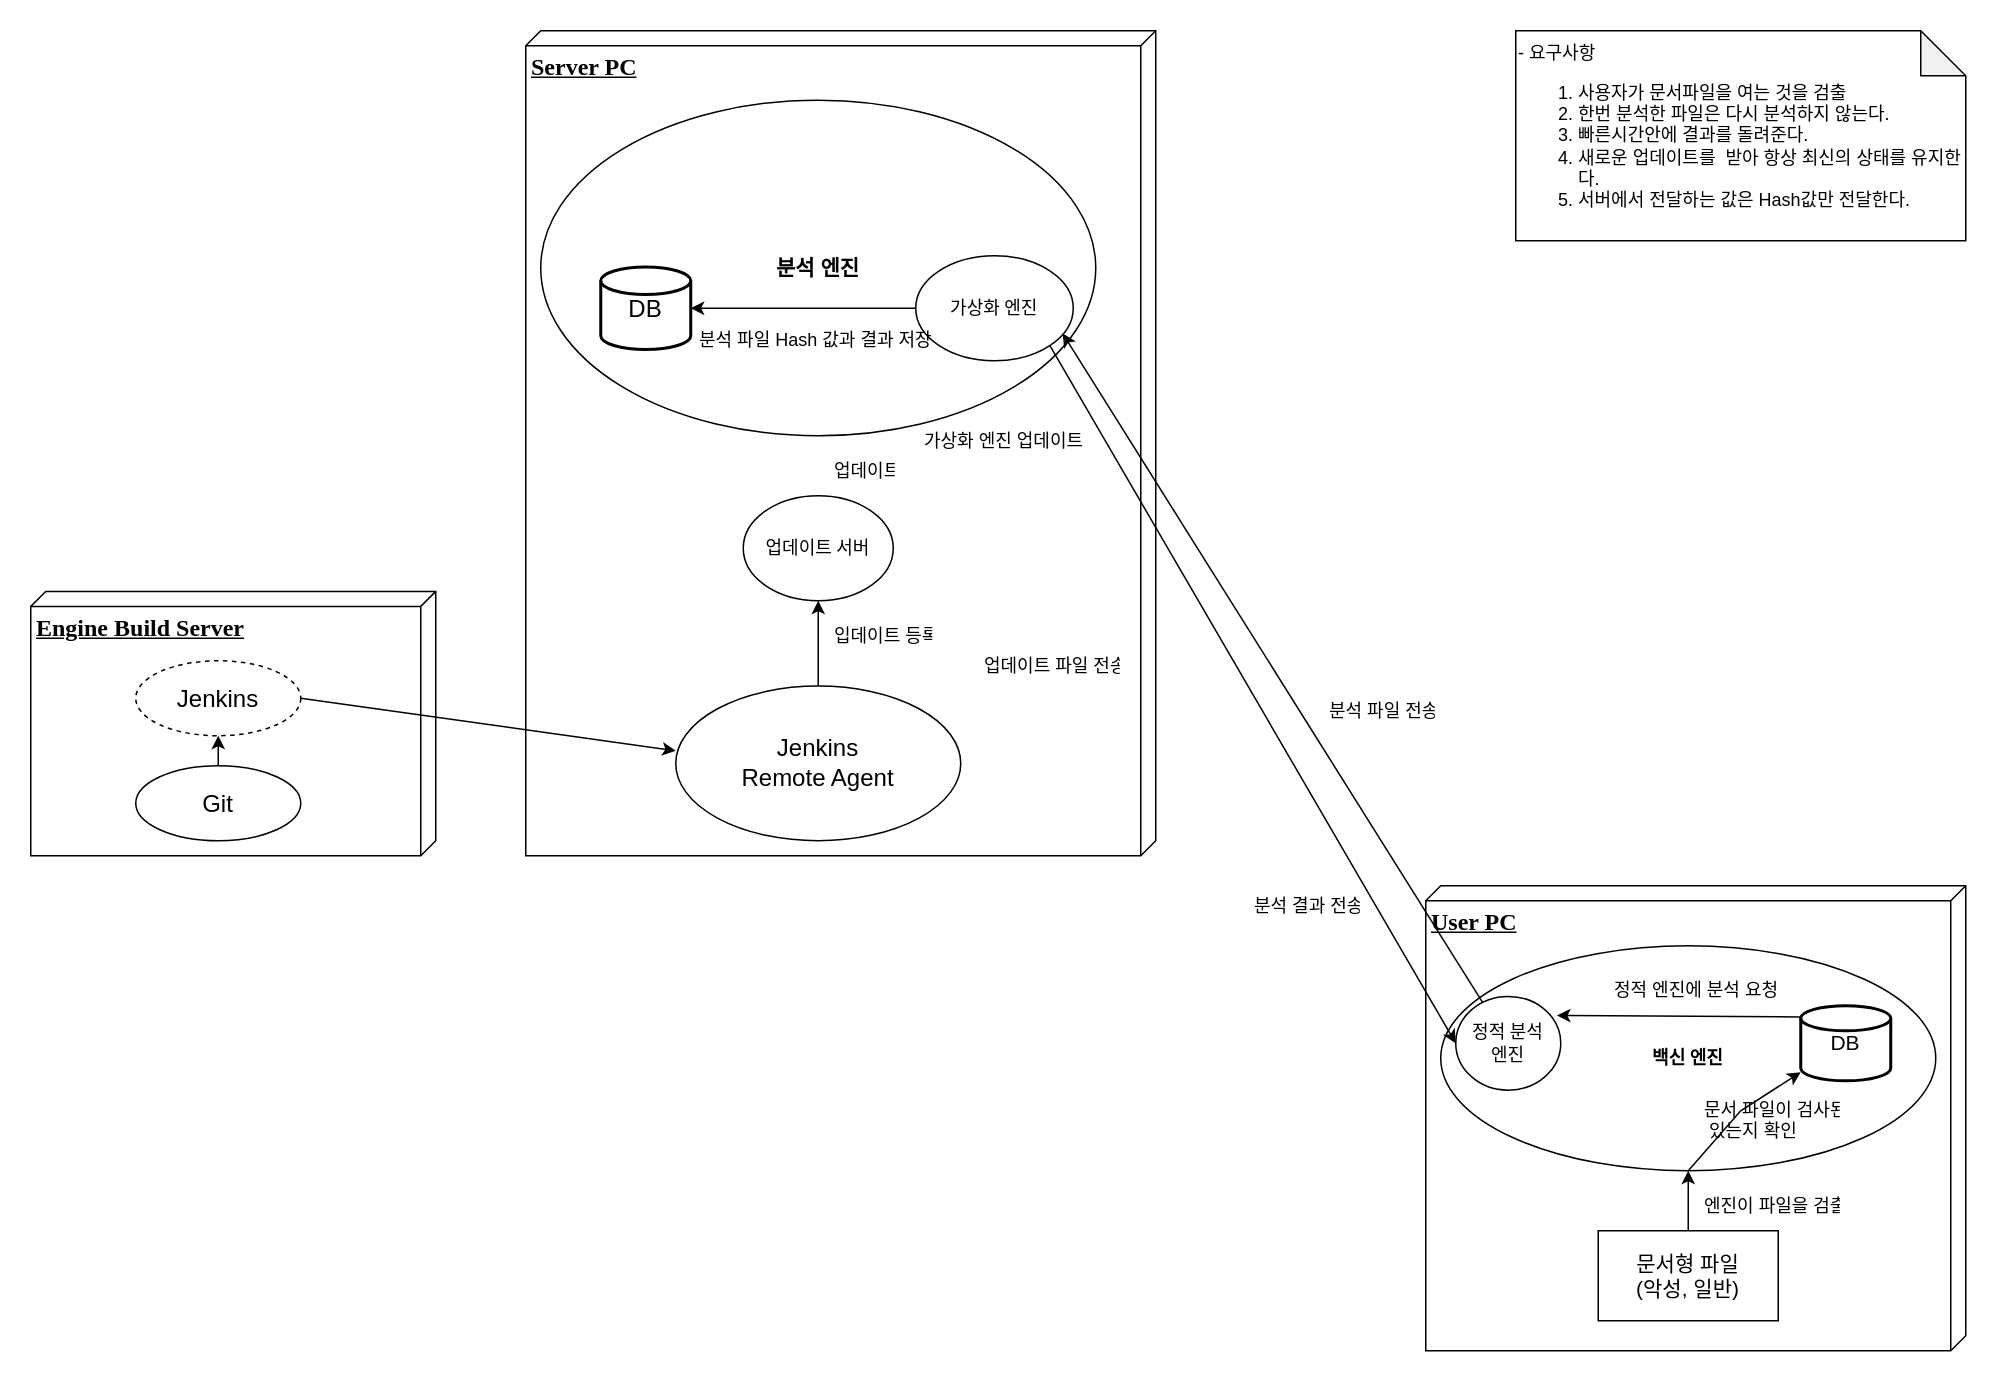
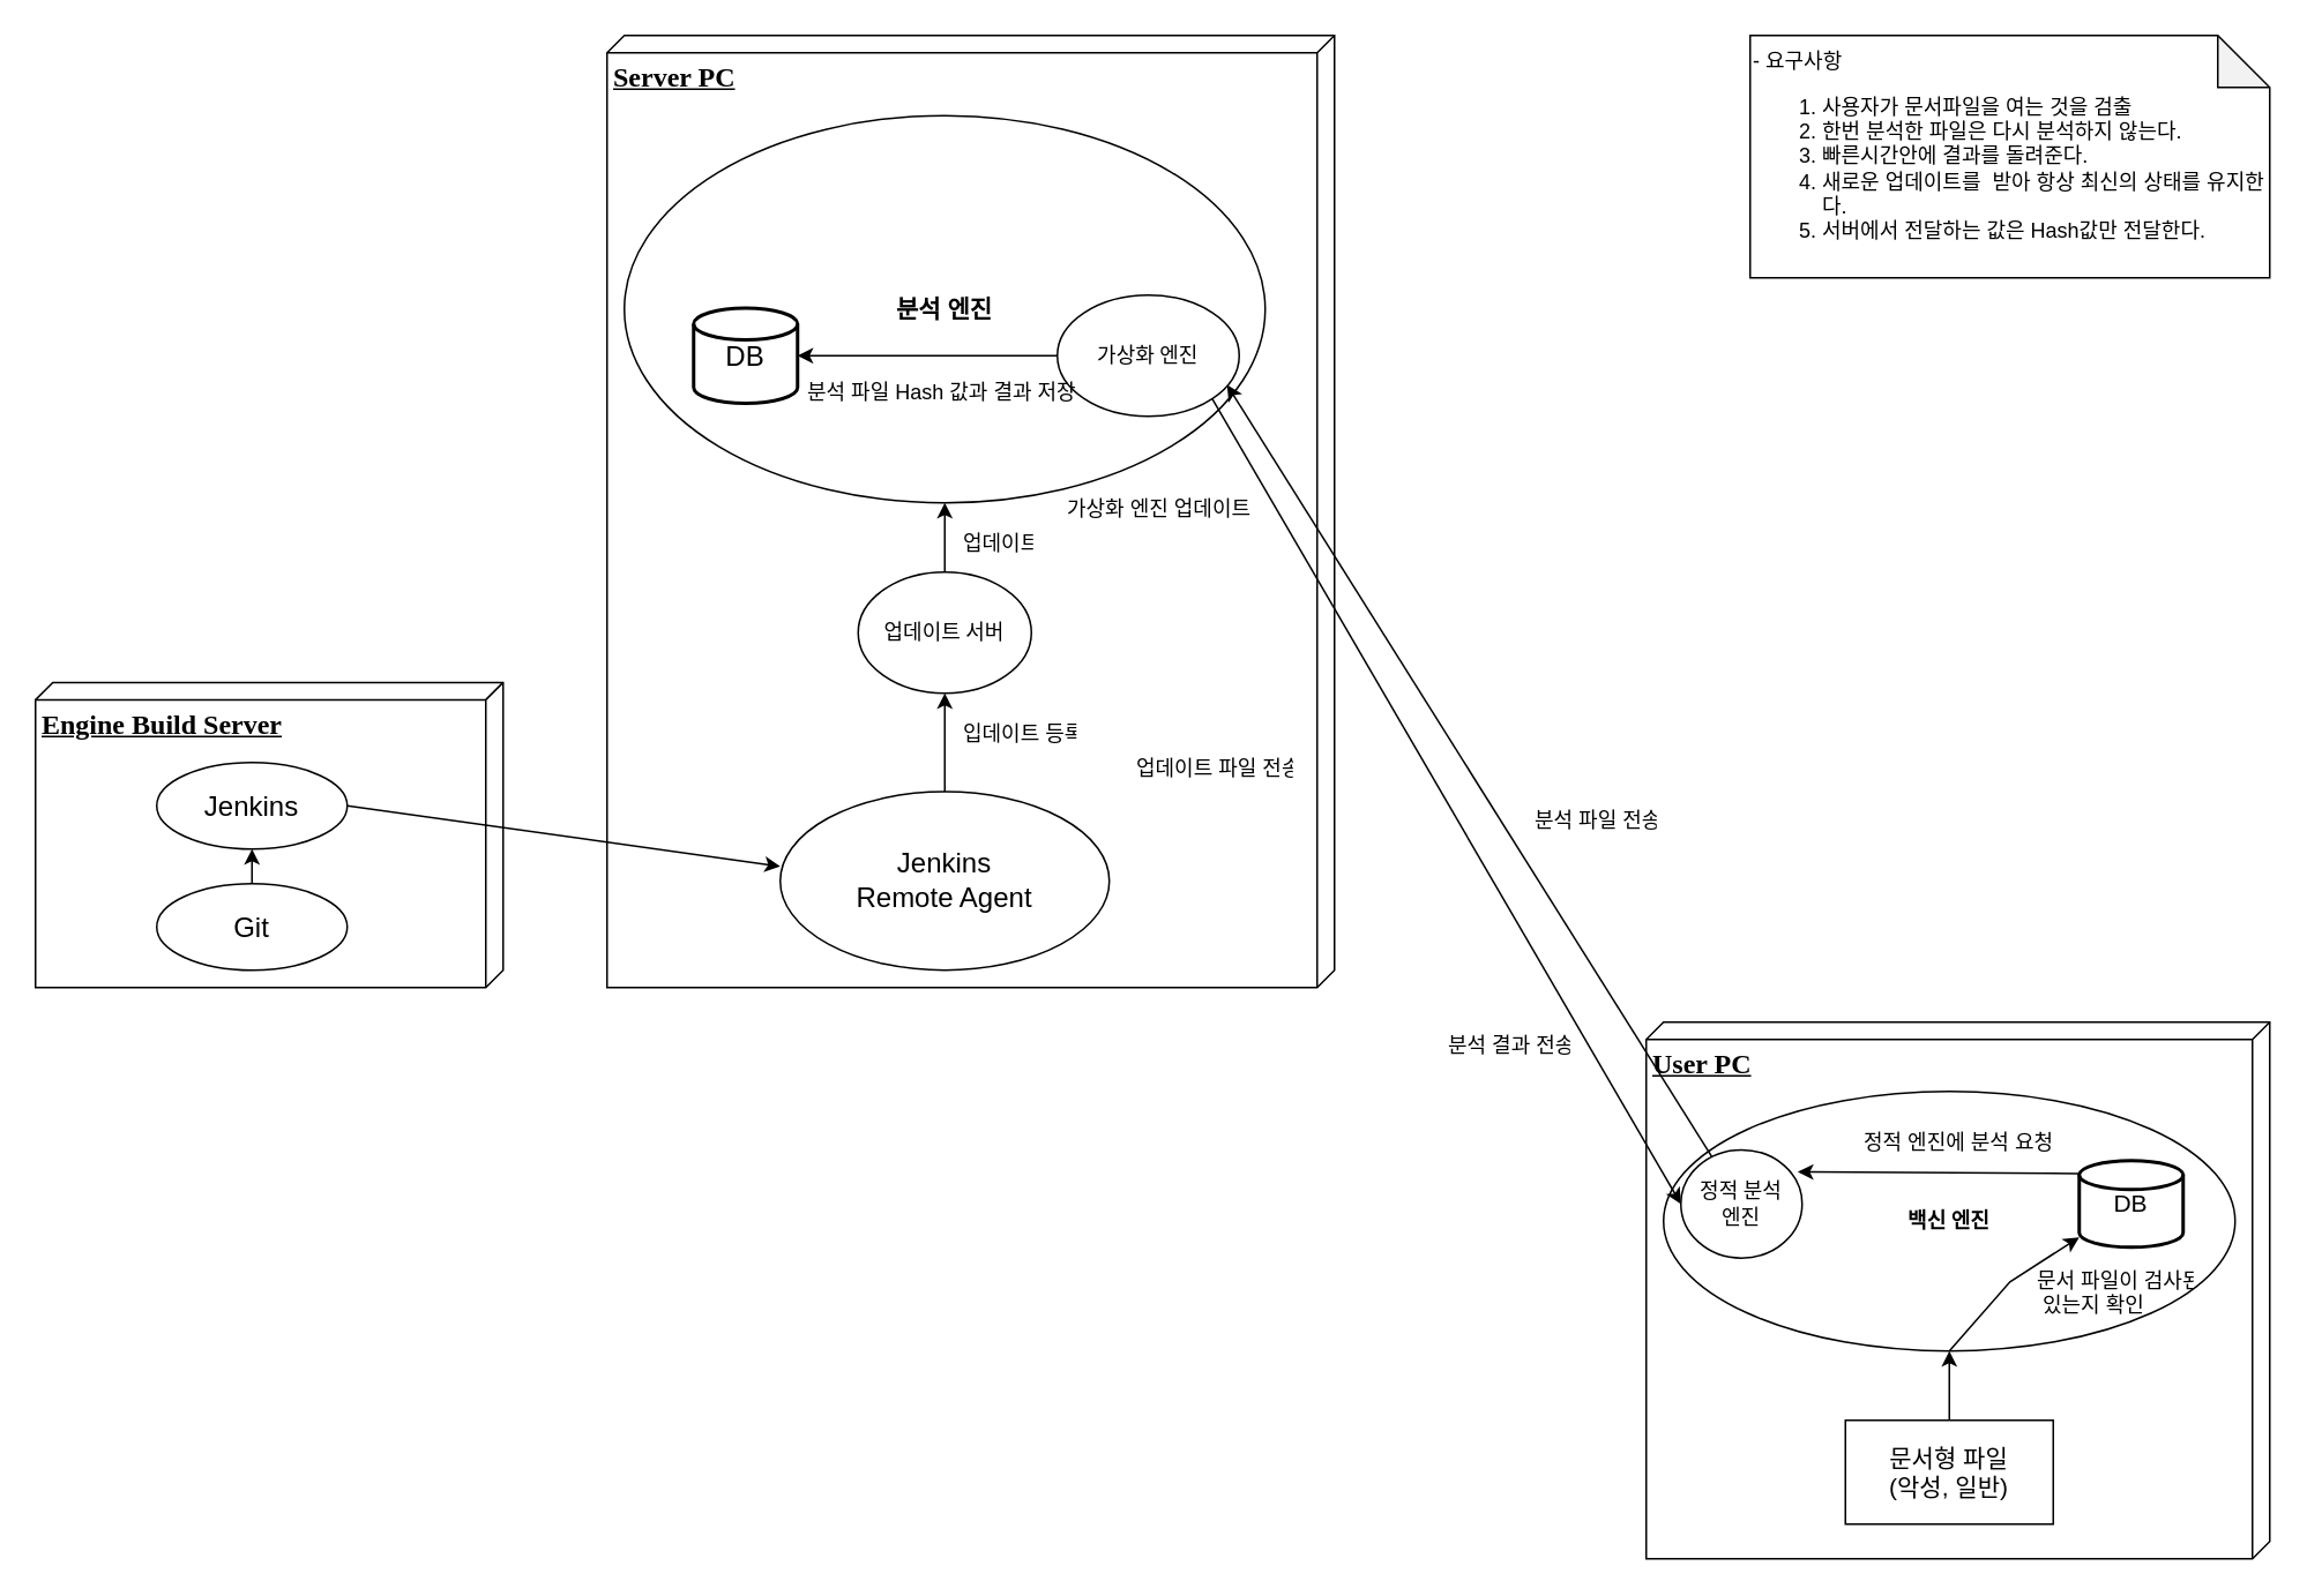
+ <mxCell id="35" value="" style="endArrow=classic;html=1;rounded=0;fontSize=16;entryX=0.5;entryY=1;entryDx=0;entryDy=0;exitX=0.5;exitY=0;exitDx=0;exitDy=0;" edge="1" parent="1" source="18" target="16"><mxGeometry width="50" height="50" relative="1" as="geometry"><mxPoint x="660" y="530" as="sourcePoint" /><mxPoint x="710" y="480" as="targetPoint" /></mxGeometry></mxCell>
- <mxCell id="24" value="Jenkins" style="ellipse;whiteSpace=wrap;html=1;fontSize=16;dashed=1;" parent="1" vertex="1"><mxGeometry x="90" y="440" width="110" height="50" as="geometry" /></mxCell>
+ <mxCell id="24" value="Jenkins" style="ellipse;whiteSpace=wrap;html=1;fontSize=16;" parent="1" vertex="1"><mxGeometry x="90" y="440" width="110" height="50" as="geometry" /></mxCell>
- <mxCell id="13" value="문서 파일이 검사된적&#10; 있는지 확인&#10;" style="text;strokeColor=none;fillColor=none;spacingLeft=4;spacingRight=4;overflow=hidden;rotatable=0;points=[[0,0.5],[1,0.5]];portConstraint=eastwest;fontSize=12;" parent="1" vertex="1"><mxGeometry x="1130" y="726.25" width="100" height="33.75" as="geometry" /></mxCell>
+ <mxCell id="13" value="문서 파일이 검사된적&#10; 있는지 확인&#10;" style="text;strokeColor=none;fillColor=none;spacingLeft=4;spacingRight=4;overflow=hidden;rotatable=0;points=[[0,0.5],[1,0.5]];portConstraint=eastwest;fontSize=12;" parent="1" vertex="1"><mxGeometry x="1170" y="726.25" width="100" height="33.75" as="geometry" /></mxCell>
- <mxCell id="12" value="엔진이 파일을 검출" style="text;strokeColor=none;fillColor=none;spacingLeft=4;spacingRight=4;overflow=hidden;rotatable=0;points=[[0,0.5],[1,0.5]];portConstraint=eastwest;fontSize=12;" parent="1" vertex="1"><mxGeometry x="1130" y="790" width="100" height="20" as="geometry" /></mxCell>
